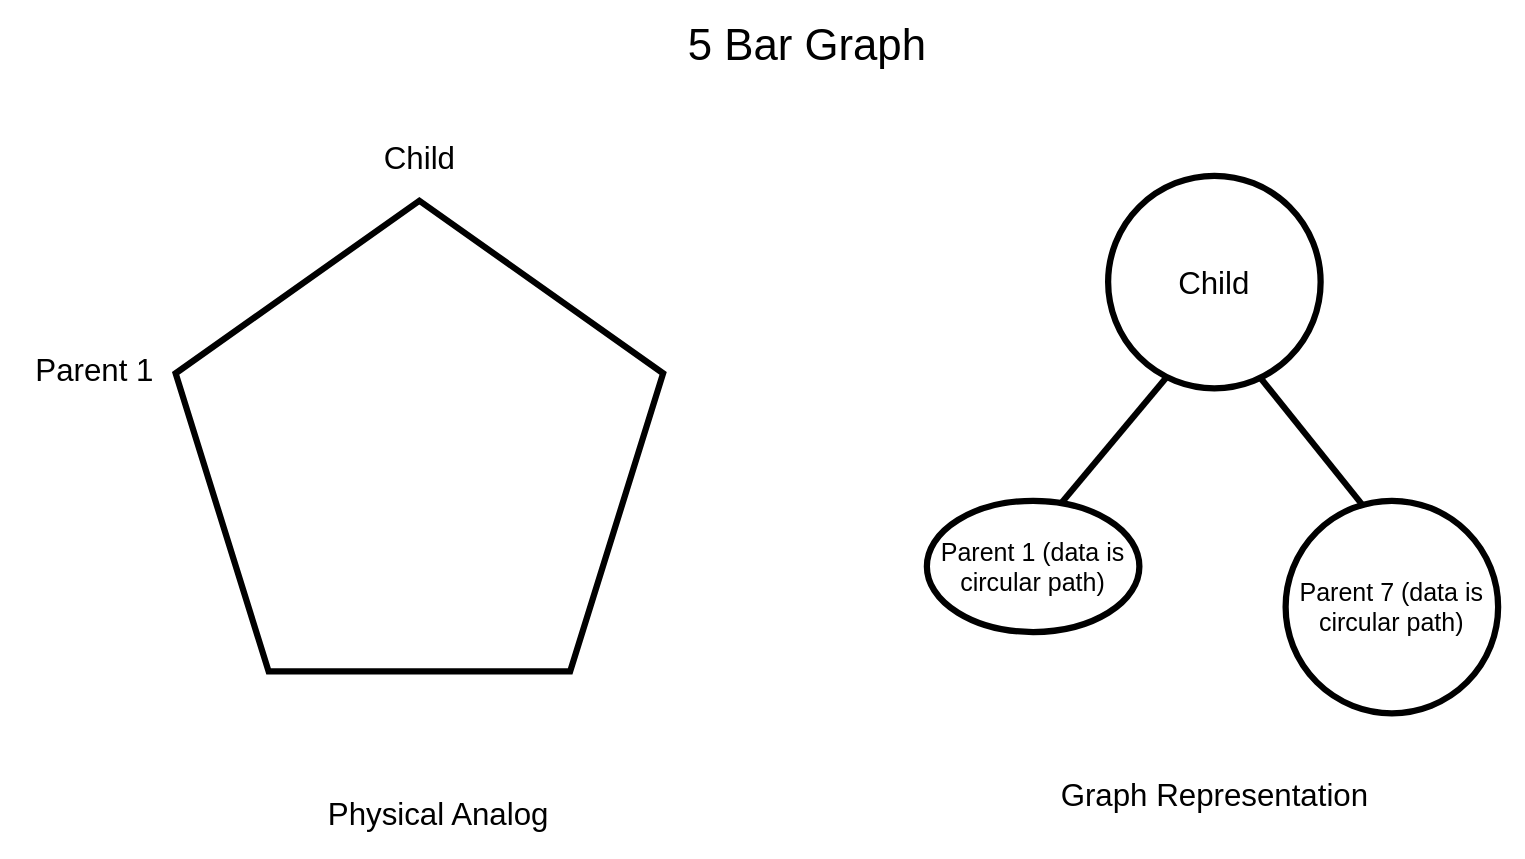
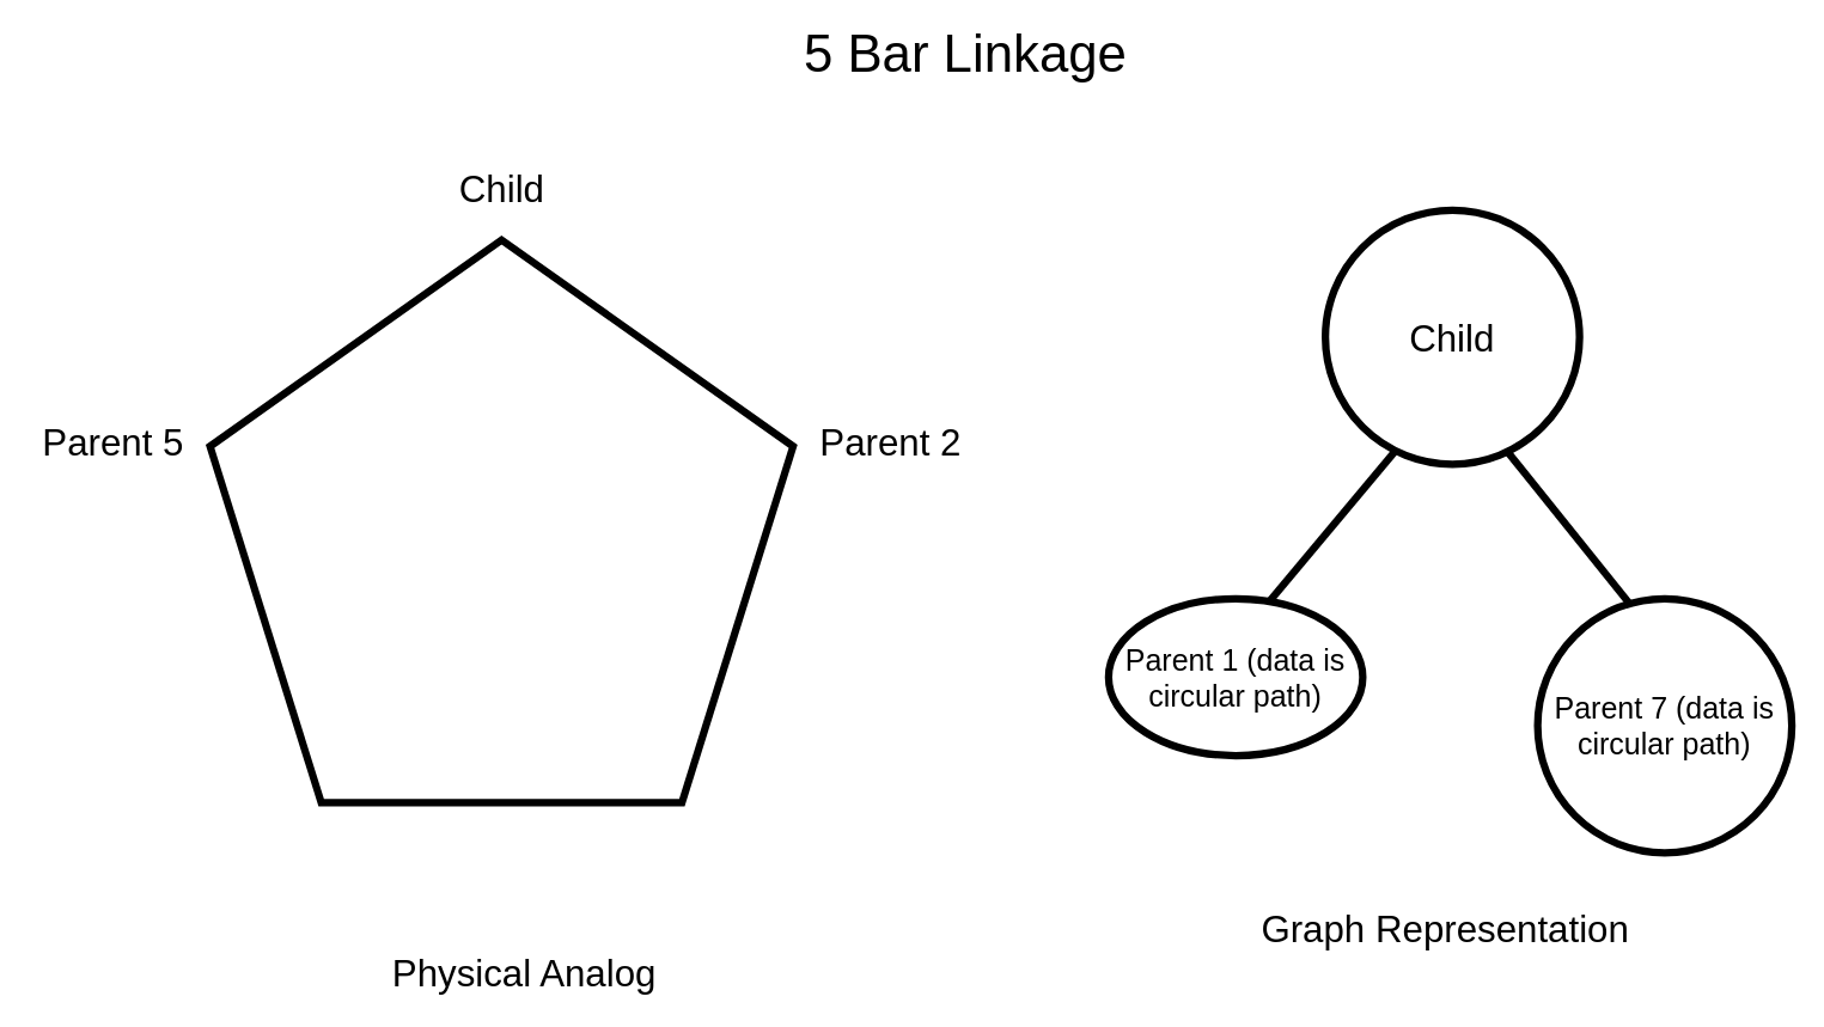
- <mxCell id="11" value="&lt;font style=&quot;font-size: 35px&quot;&gt;5 Bar Graph&lt;/font&gt;" style="text;html=1;align=center;verticalAlign=middle;resizable=0;points=[];autosize=1;strokeColor=none;fillColor=none;fontSize=20;" parent="1" vertex="1"><mxGeometry y="20" width="230" height="30" as="geometry" x="530" /></mxCell>
+ <mxCell id="11" value="&lt;font style=&quot;font-size: 35px&quot;&gt;5 Bar Linkage&lt;/font&gt;" style="text;html=1;align=center;verticalAlign=middle;resizable=0;points=[];autosize=1;strokeColor=none;fillColor=none;fontSize=20;" parent="1" vertex="1"><mxGeometry y="20" width="230" height="30" as="geometry" x="530" /></mxCell>
- <mxCell id="9" value="&lt;font style=&quot;font-size: 25px&quot;&gt;Parent 1&lt;/font&gt;" style="text;html=1;align=center;verticalAlign=middle;resizable=0;points=[];autosize=1;strokeColor=none;fillColor=none;fontSize=20;" parent="1" vertex="1"><mxGeometry x="20" y="280" width="110" height="30" as="geometry" /></mxCell>
+ <mxCell id="9" value="&lt;font style=&quot;font-size: 25px&quot;&gt;Parent 5&lt;/font&gt;" style="text;html=1;align=center;verticalAlign=middle;resizable=0;points=[];autosize=1;strokeColor=none;fillColor=none;fontSize=20;" parent="1" vertex="1"><mxGeometry x="20" y="280" width="110" height="30" as="geometry" /></mxCell>
+ <mxCell id="8" value="&lt;font style=&quot;font-size: 25px&quot;&gt;Parent 2&lt;/font&gt;" style="text;html=1;align=center;verticalAlign=middle;resizable=0;points=[];autosize=1;strokeColor=none;fillColor=none;fontSize=20;" parent="1" vertex="1"><mxGeometry x="540" y="280" width="110" height="30" as="geometry" /></mxCell>
- <mxCell id="13" value="&lt;font style=&quot;font-size: 25px&quot;&gt;Graph Representation&lt;/font&gt;" style="text;html=1;align=center;verticalAlign=middle;resizable=0;points=[];autosize=1;strokeColor=none;fillColor=none;fontSize=20;" parent="1" vertex="1"><mxGeometry x="841" y="620" width="260" height="30" as="geometry" /></mxCell>
+ <mxCell id="13" value="&lt;font style=&quot;font-size: 25px&quot;&gt;Graph Representation&lt;/font&gt;" style="text;html=1;align=center;verticalAlign=middle;resizable=0;points=[];autosize=1;strokeColor=none;fillColor=none;fontSize=20;" parent="1" vertex="1"><mxGeometry x="836" y="605" width="260" height="30" as="geometry" /></mxCell>
